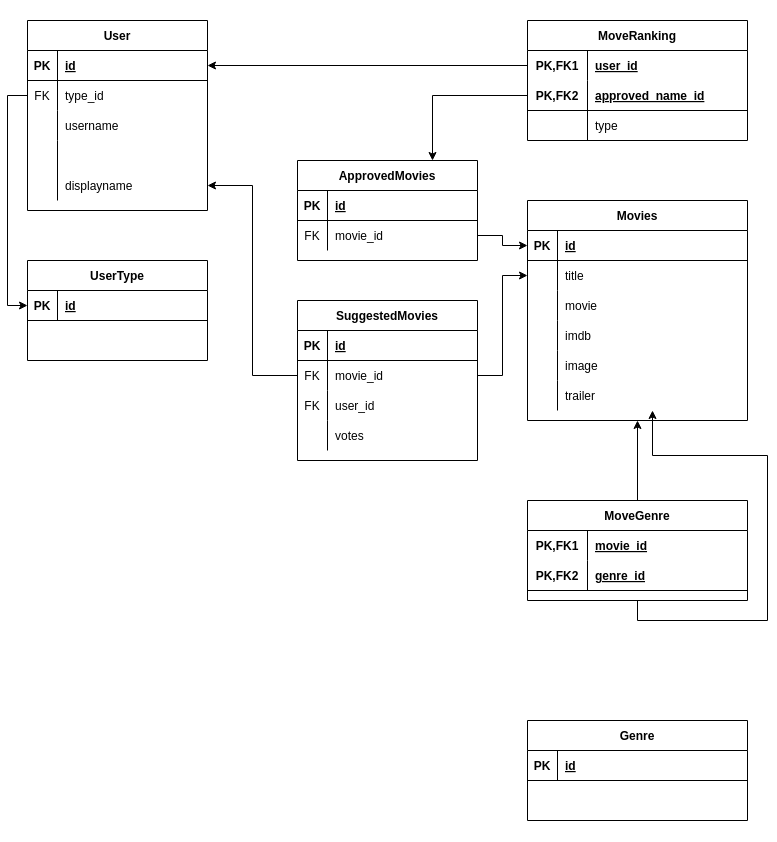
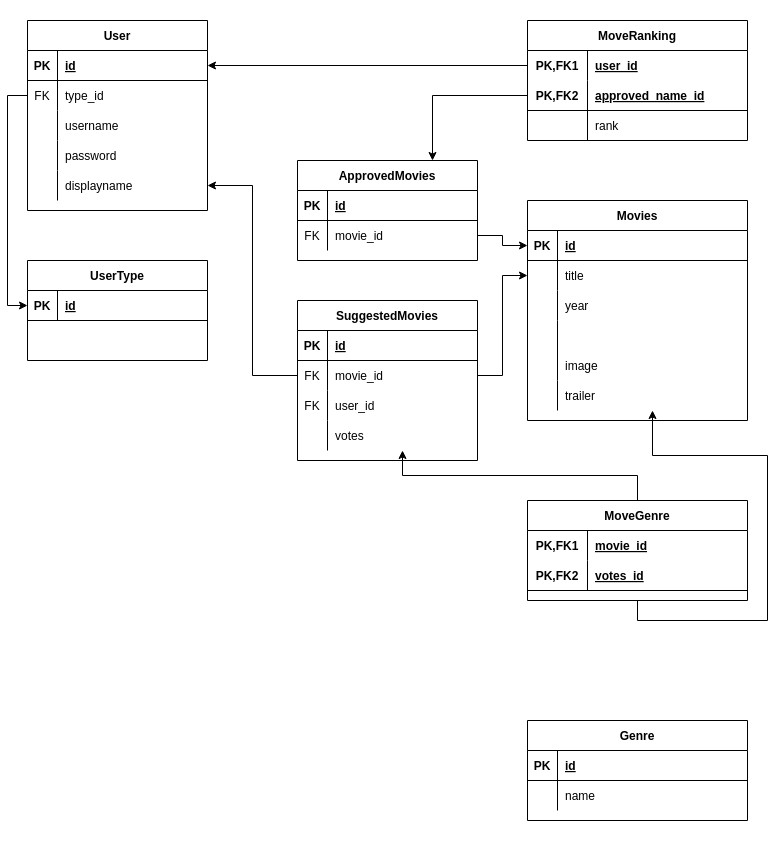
- <mxCell id="53" value="type" style="shape=partialRectangle;connectable=0;fillColor=none;top=0;left=0;bottom=0;right=0;align=left;spacingLeft=6;overflow=hidden;" parent="51" vertex="1"><mxGeometry x="60" width="160" height="30" as="geometry" /></mxCell>
+ <mxCell id="53" value="rank" style="shape=partialRectangle;connectable=0;fillColor=none;top=0;left=0;bottom=0;right=0;align=left;spacingLeft=6;overflow=hidden;" parent="51" vertex="1"><mxGeometry x="60" width="160" height="30" as="geometry" /></mxCell>
+ <mxCell id="14" value="password" style="shape=partialRectangle;connectable=0;fillColor=none;top=0;left=0;bottom=0;right=0;align=left;spacingLeft=6;overflow=hidden;" parent="12" vertex="1"><mxGeometry x="30" width="150" height="30" as="geometry" /></mxCell>
- <mxCell id="27" value="movie" style="shape=partialRectangle;connectable=0;fillColor=none;top=0;left=0;bottom=0;right=0;align=left;spacingLeft=6;overflow=hidden;" parent="25" vertex="1"><mxGeometry x="30" width="190" height="30" as="geometry" /></mxCell>
+ <mxCell id="27" value="year" style="shape=partialRectangle;connectable=0;fillColor=none;top=0;left=0;bottom=0;right=0;align=left;spacingLeft=6;overflow=hidden;" parent="25" vertex="1"><mxGeometry x="30" width="190" height="30" as="geometry" /></mxCell>
- <mxCell id="30" value="imdb" style="shape=partialRectangle;connectable=0;fillColor=none;top=0;left=0;bottom=0;right=0;align=left;spacingLeft=6;overflow=hidden;" parent="28" vertex="1"><mxGeometry x="30" width="190" height="30" as="geometry" /></mxCell>
- <mxCell id="83" style="edgeStyle=orthogonalEdgeStyle;rounded=0;orthogonalLoop=1;jettySize=auto;html=1;exitX=0.5;exitY=0;exitDx=0;exitDy=0;entryX=0.5;entryY=1;entryDx=0;entryDy=0;" parent="1" source="85" target="18" edge="1"><mxGeometry relative="1" as="geometry" /></mxCell>
+ <mxCell id="83" style="edgeStyle=orthogonalEdgeStyle;rounded=0;orthogonalLoop=1;jettySize=auto;html=1;exitX=0.5;exitY=0;exitDx=0;exitDy=0;" parent="1" source="85" target="80" edge="1"><mxGeometry relative="1" as="geometry" /></mxCell>
- <mxCell id="91" value="genre_id" style="shape=partialRectangle;connectable=0;fillColor=none;top=0;left=0;bottom=0;right=0;align=left;spacingLeft=6;fontStyle=5;overflow=hidden;" parent="89" vertex="1"><mxGeometry x="60" width="160" height="30" as="geometry" /></mxCell>
+ <mxCell id="91" value="votes_id" style="shape=partialRectangle;connectable=0;fillColor=none;top=0;left=0;bottom=0;right=0;align=left;spacingLeft=6;fontStyle=5;overflow=hidden;" parent="89" vertex="1"><mxGeometry x="60" width="160" height="30" as="geometry" /></mxCell>
+ <mxCell id="43" value="name" style="shape=partialRectangle;connectable=0;fillColor=none;top=0;left=0;bottom=0;right=0;align=left;spacingLeft=6;overflow=hidden;" parent="41" vertex="1"><mxGeometry x="30" width="190" height="30" as="geometry" /></mxCell>
